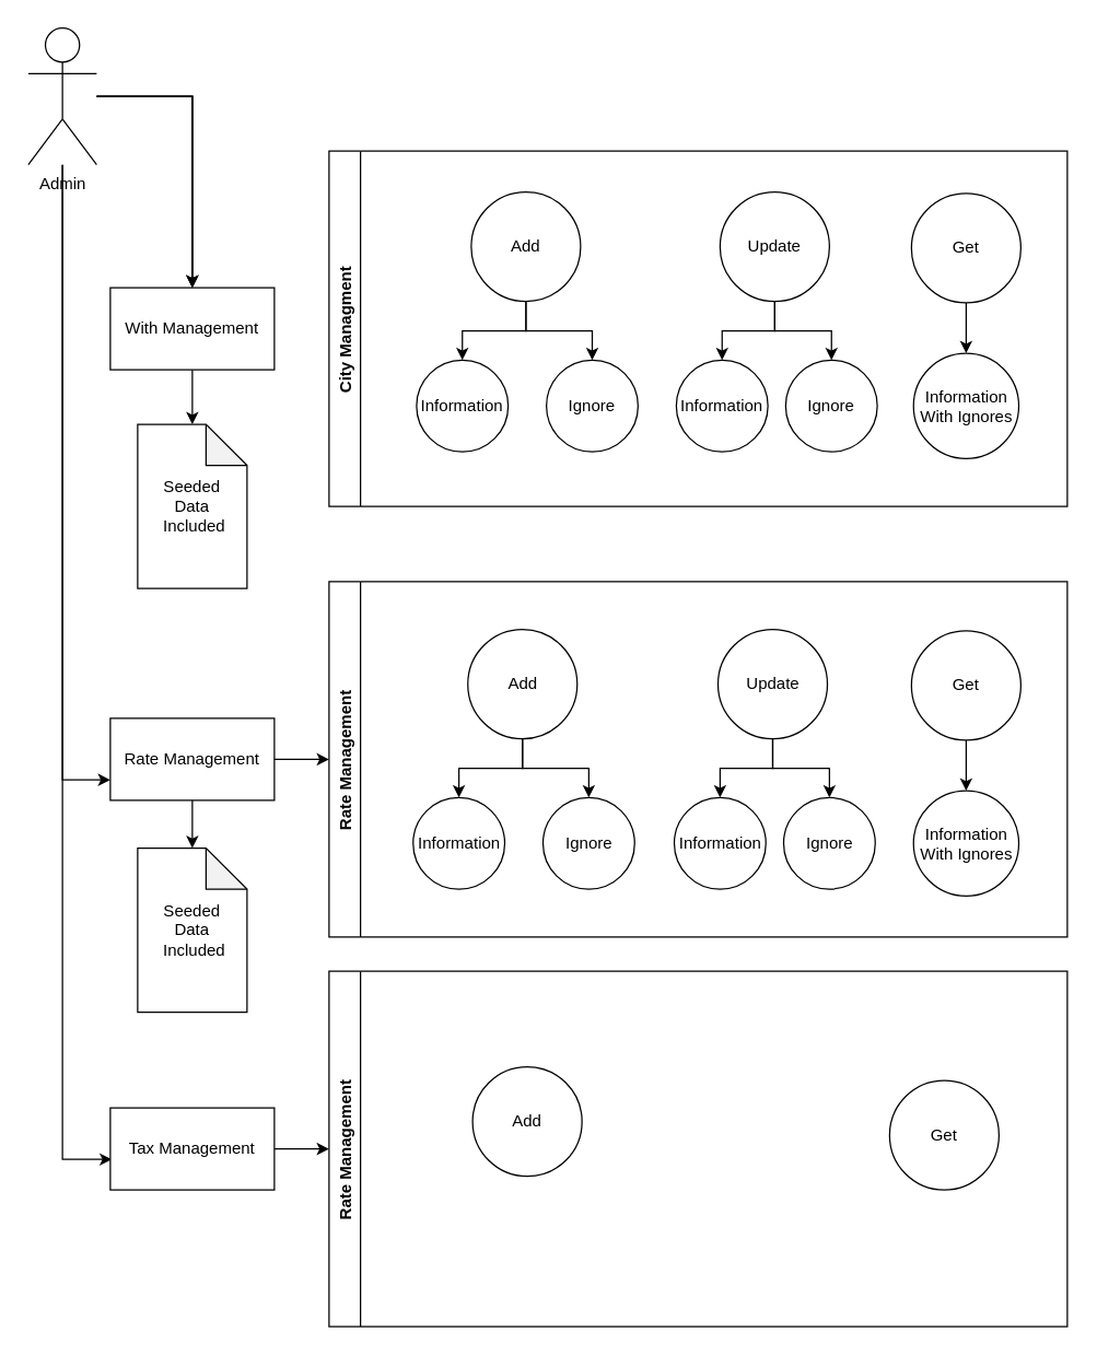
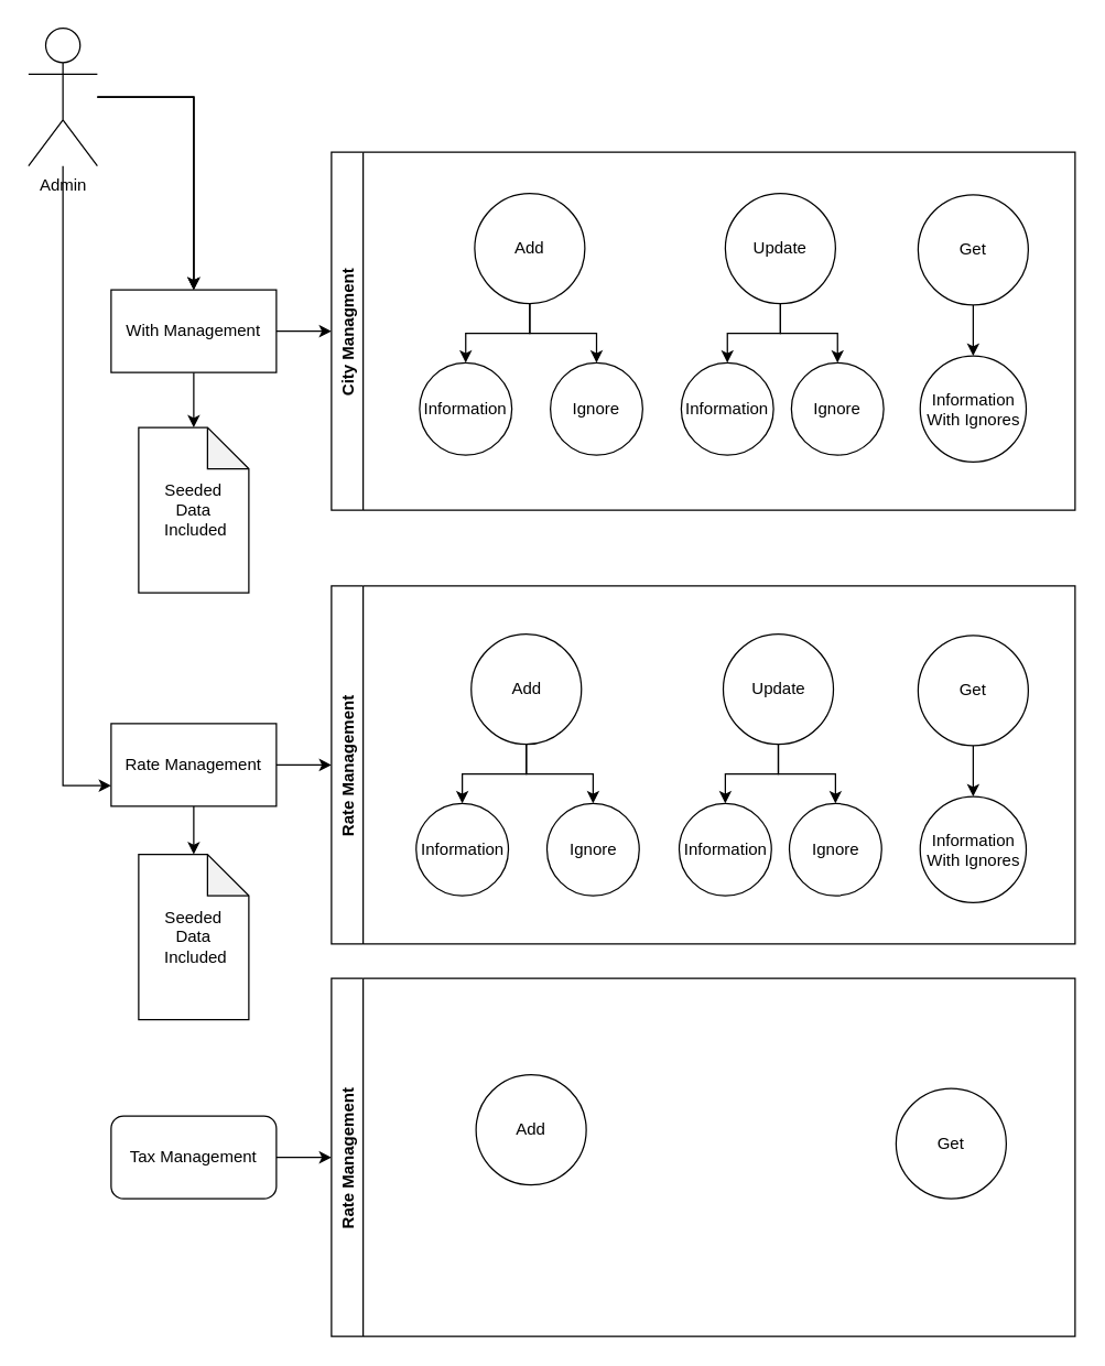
+ <mxCell id="8" style="edgeStyle=orthogonalEdgeStyle;rounded=0;orthogonalLoop=1;jettySize=auto;html=1;exitX=1;exitY=0.5;exitDx=0;exitDy=0;entryX=0;entryY=0.5;entryDx=0;entryDy=0;" edge="1" parent="1" source="10" target="41"><mxGeometry relative="1" as="geometry" /></mxCell>
- <mxCell id="6" style="edgeStyle=orthogonalEdgeStyle;rounded=0;orthogonalLoop=1;jettySize=auto;html=1;entryX=0.01;entryY=0.627;entryDx=0;entryDy=0;entryPerimeter=0;" edge="1" parent="1" source="7" target="15"><mxGeometry relative="1" as="geometry"><Array as="points"><mxPoint x="45" y="848" /></Array></mxGeometry></mxCell>
- <mxCell id="15" value="Tax Management" style="rounded=0;whiteSpace=wrap;html=1;" vertex="1" parent="1"><mxGeometry x="80" y="810" width="120" height="60" as="geometry" /></mxCell>
+ <mxCell id="15" value="Tax Management" style="whiteSpace=wrap;html=1;rounded=1;" vertex="1" parent="1"><mxGeometry x="80" y="810" width="120" height="60" as="geometry" /></mxCell>
